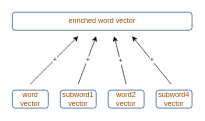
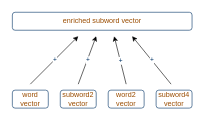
- <mxCell id="8" value="enriched word vector" style="text;html=1;strokeColor=#003366;fillColor=none;align=center;verticalAlign=middle;whiteSpace=wrap;rounded=1;fontColor=#994C00;" parent="1" vertex="1"><mxGeometry x="20" y="20" width="300" height="30" as="geometry" /></mxCell>
+ <mxCell id="8" value="enriched subword vector" style="text;html=1;strokeColor=#003366;fillColor=none;align=center;verticalAlign=middle;whiteSpace=wrap;rounded=1;fontColor=#994C00;" parent="1" vertex="1"><mxGeometry x="20" y="20" width="300" height="30" as="geometry" /></mxCell>
- <mxCell id="3" value="subword1 vector" style="text;html=1;strokeColor=#003366;fillColor=none;align=center;verticalAlign=middle;whiteSpace=wrap;rounded=1;fontColor=#994C00;" parent="1" vertex="1"><mxGeometry x="100" y="150" width="60" height="30" as="geometry" /></mxCell>
+ <mxCell id="3" value="subword2 vector" style="text;html=1;strokeColor=#003366;fillColor=none;align=center;verticalAlign=middle;whiteSpace=wrap;rounded=1;fontColor=#994C00;" parent="1" vertex="1"><mxGeometry x="100" y="150" width="60" height="30" as="geometry" /></mxCell>
